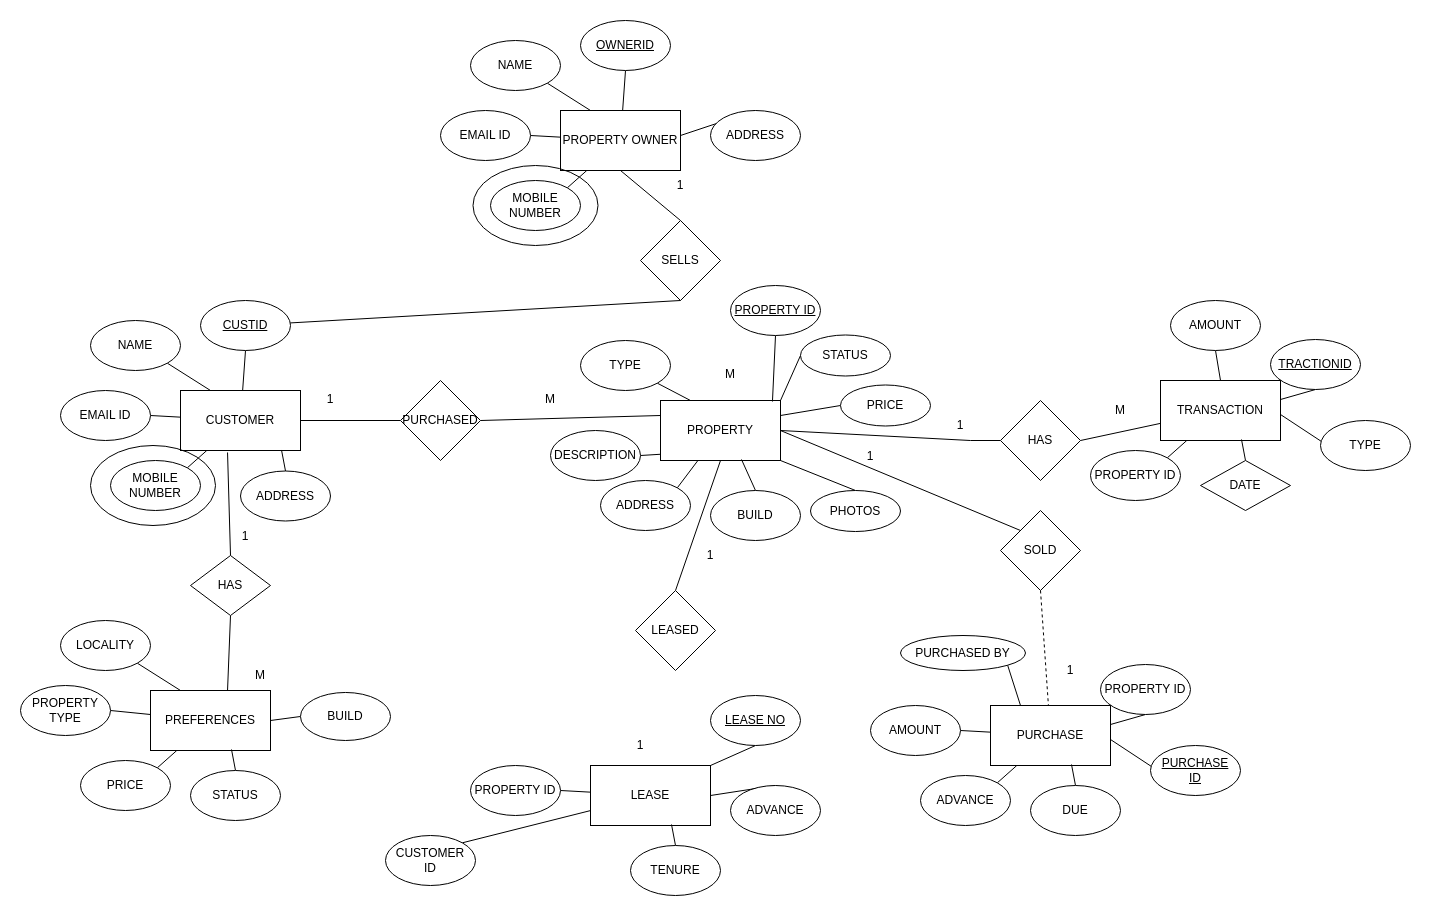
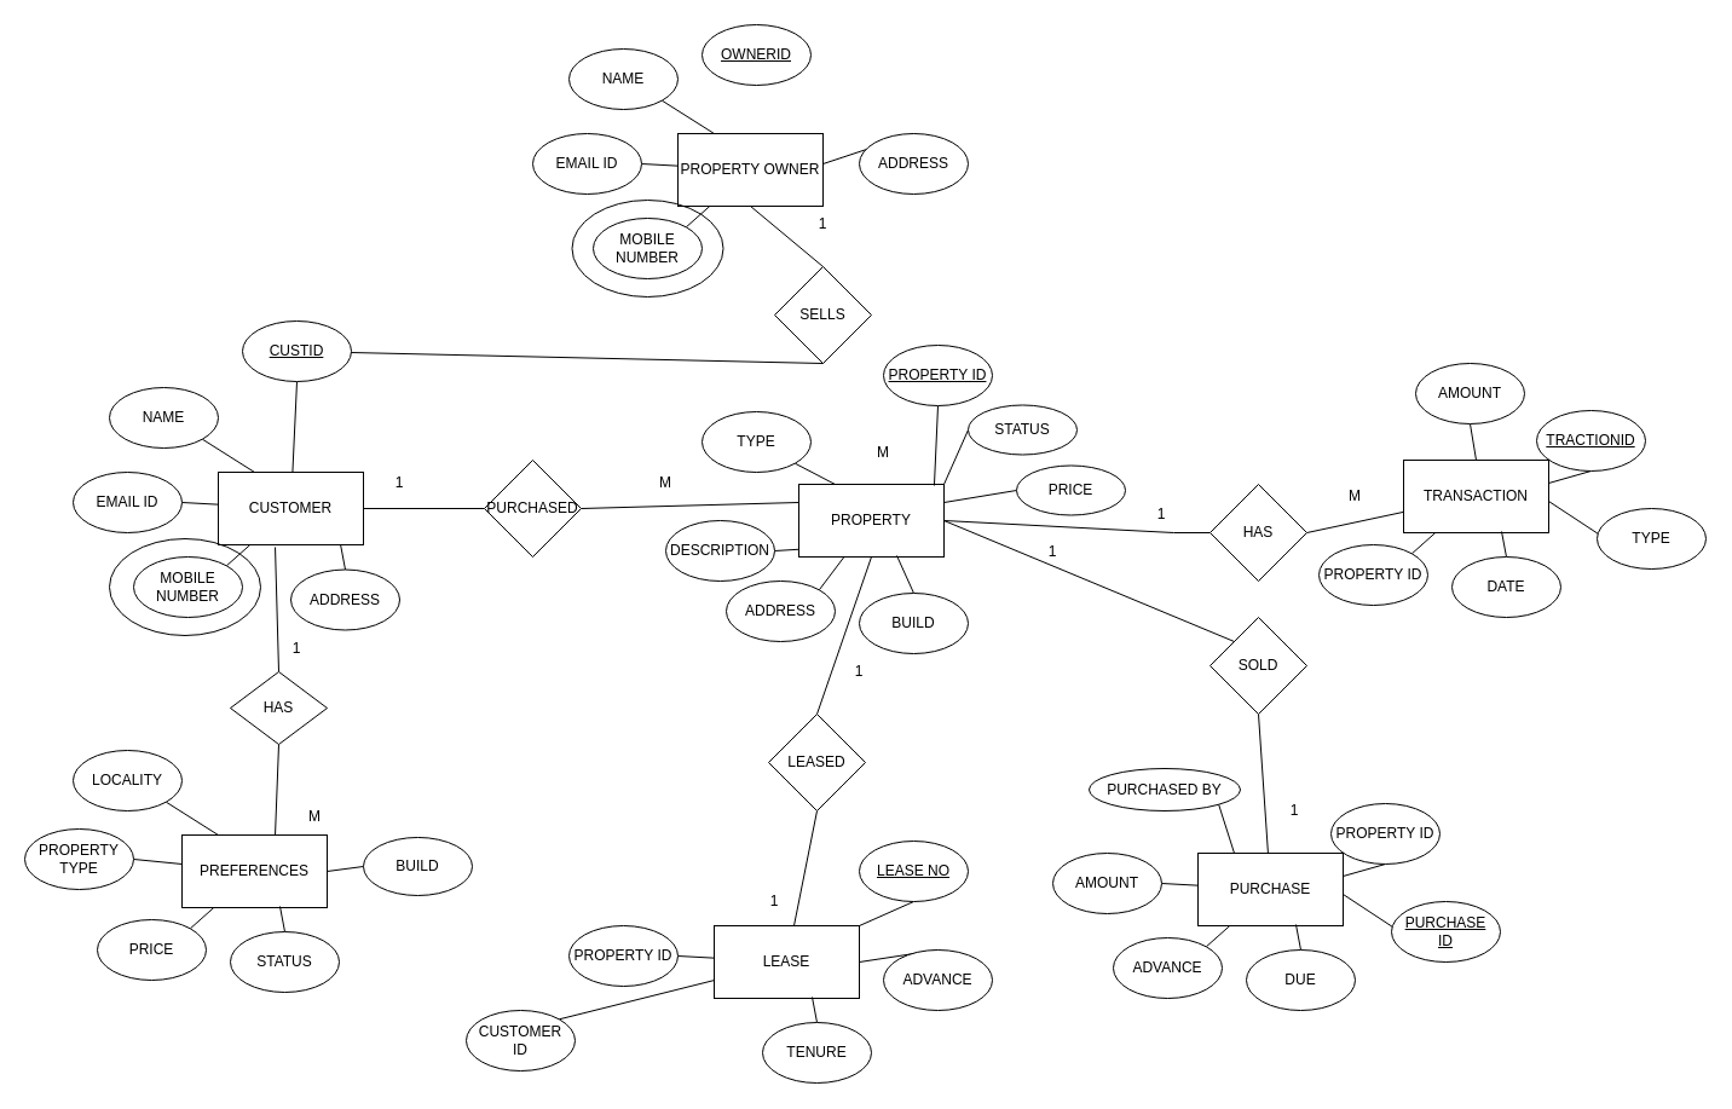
- <mxCell id="88" style="edgeStyle=none;rounded=0;orthogonalLoop=1;jettySize=auto;html=1;exitX=0.5;exitY=1;exitDx=0;exitDy=0;endArrow=none;endFill=0;" edge="1" parent="1" source="89" target="79"><mxGeometry relative="1" as="geometry" /></mxCell>
- <mxCell id="14" value="&lt;u&gt;CUSTID&lt;/u&gt;" style="ellipse;whiteSpace=wrap;html=1;" vertex="1" parent="1"><mxGeometry x="200" y="300" width="90" height="50" as="geometry" /></mxCell>
+ <mxCell id="14" value="&lt;u&gt;CUSTID&lt;/u&gt;" style="ellipse;whiteSpace=wrap;html=1;" vertex="1" parent="1"><mxGeometry x="200" y="265" width="90" height="50" as="geometry" /></mxCell>
- <mxCell id="60" style="edgeStyle=none;rounded=0;orthogonalLoop=1;jettySize=auto;html=1;exitX=0.5;exitY=0;exitDx=0;exitDy=0;entryX=1;entryY=1;entryDx=0;entryDy=0;endArrow=none;endFill=0;" edge="1" parent="1" source="61" target="18"><mxGeometry relative="1" as="geometry"><mxPoint x="790" y="480" as="targetPoint" /></mxGeometry></mxCell>
- <mxCell id="94" value="DATE" style="rhombus;whiteSpace=wrap;html=1;" vertex="1" parent="1"><mxGeometry x="1200" y="460" width="90" height="50" as="geometry" /></mxCell>
+ <mxCell id="94" value="DATE" style="ellipse;whiteSpace=wrap;html=1;" vertex="1" parent="1"><mxGeometry x="1200" y="460" width="90" height="50" as="geometry" /></mxCell>
- <mxCell id="61" value="PHOTOS" style="ellipse;whiteSpace=wrap;html=1;" vertex="1" parent="1"><mxGeometry x="810" y="490" width="90" height="41.02" as="geometry" /></mxCell>
- <mxCell id="76" style="edgeStyle=none;rounded=0;orthogonalLoop=1;jettySize=auto;html=1;exitX=0.5;exitY=1;exitDx=0;exitDy=0;endArrow=none;endFill=0;dashed=1;" edge="1" parent="1" source="77" target="40"><mxGeometry relative="1" as="geometry" /></mxCell>
+ <mxCell id="76" style="edgeStyle=none;rounded=0;orthogonalLoop=1;jettySize=auto;html=1;exitX=0.5;exitY=1;exitDx=0;exitDy=0;endArrow=none;endFill=0;" edge="1" parent="1" source="77" target="40"><mxGeometry relative="1" as="geometry" /></mxCell>
+ <mxCell id="74" style="edgeStyle=none;rounded=0;orthogonalLoop=1;jettySize=auto;html=1;exitX=0.5;exitY=1;exitDx=0;exitDy=0;endArrow=none;endFill=0;" edge="1" parent="1" source="75" target="51"><mxGeometry relative="1" as="geometry" /></mxCell>
